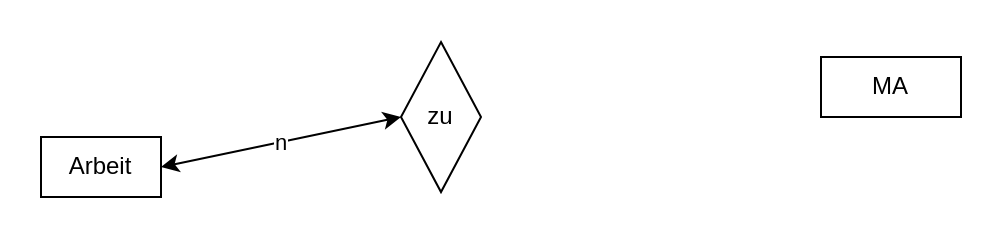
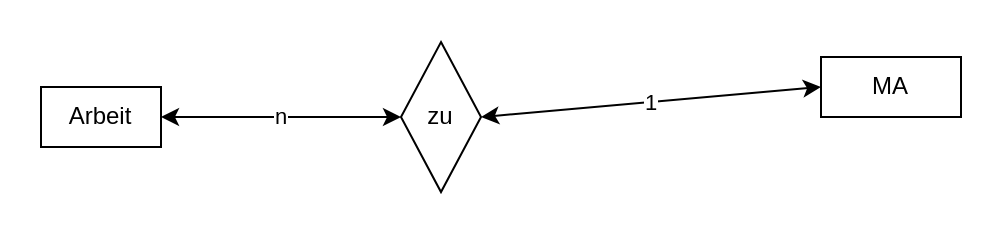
+ <mxCell id="6" value="1" style="endArrow=classic;startArrow=classic;html=1;exitX=1;exitY=0.5;exitDx=0;exitDy=0;entryX=0;entryY=0.5;entryDx=0;entryDy=0;" edge="1" parent="1" source="3" target="4"><mxGeometry width="50" height="50" relative="1" as="geometry"><mxPoint x="300" y="72.29" as="sourcePoint" /><mxPoint x="380" y="72.29" as="targetPoint" /></mxGeometry></mxCell>
- <mxCell id="2" value="Arbeit" style="rounded=0;whiteSpace=wrap;html=1;" vertex="1" parent="1"><mxGeometry x="20" y="68" width="60" height="30" as="geometry" /></mxCell>
+ <mxCell id="2" value="Arbeit" style="rounded=0;whiteSpace=wrap;html=1;" vertex="1" parent="1"><mxGeometry x="20" y="43" width="60" height="30" as="geometry" /></mxCell>
